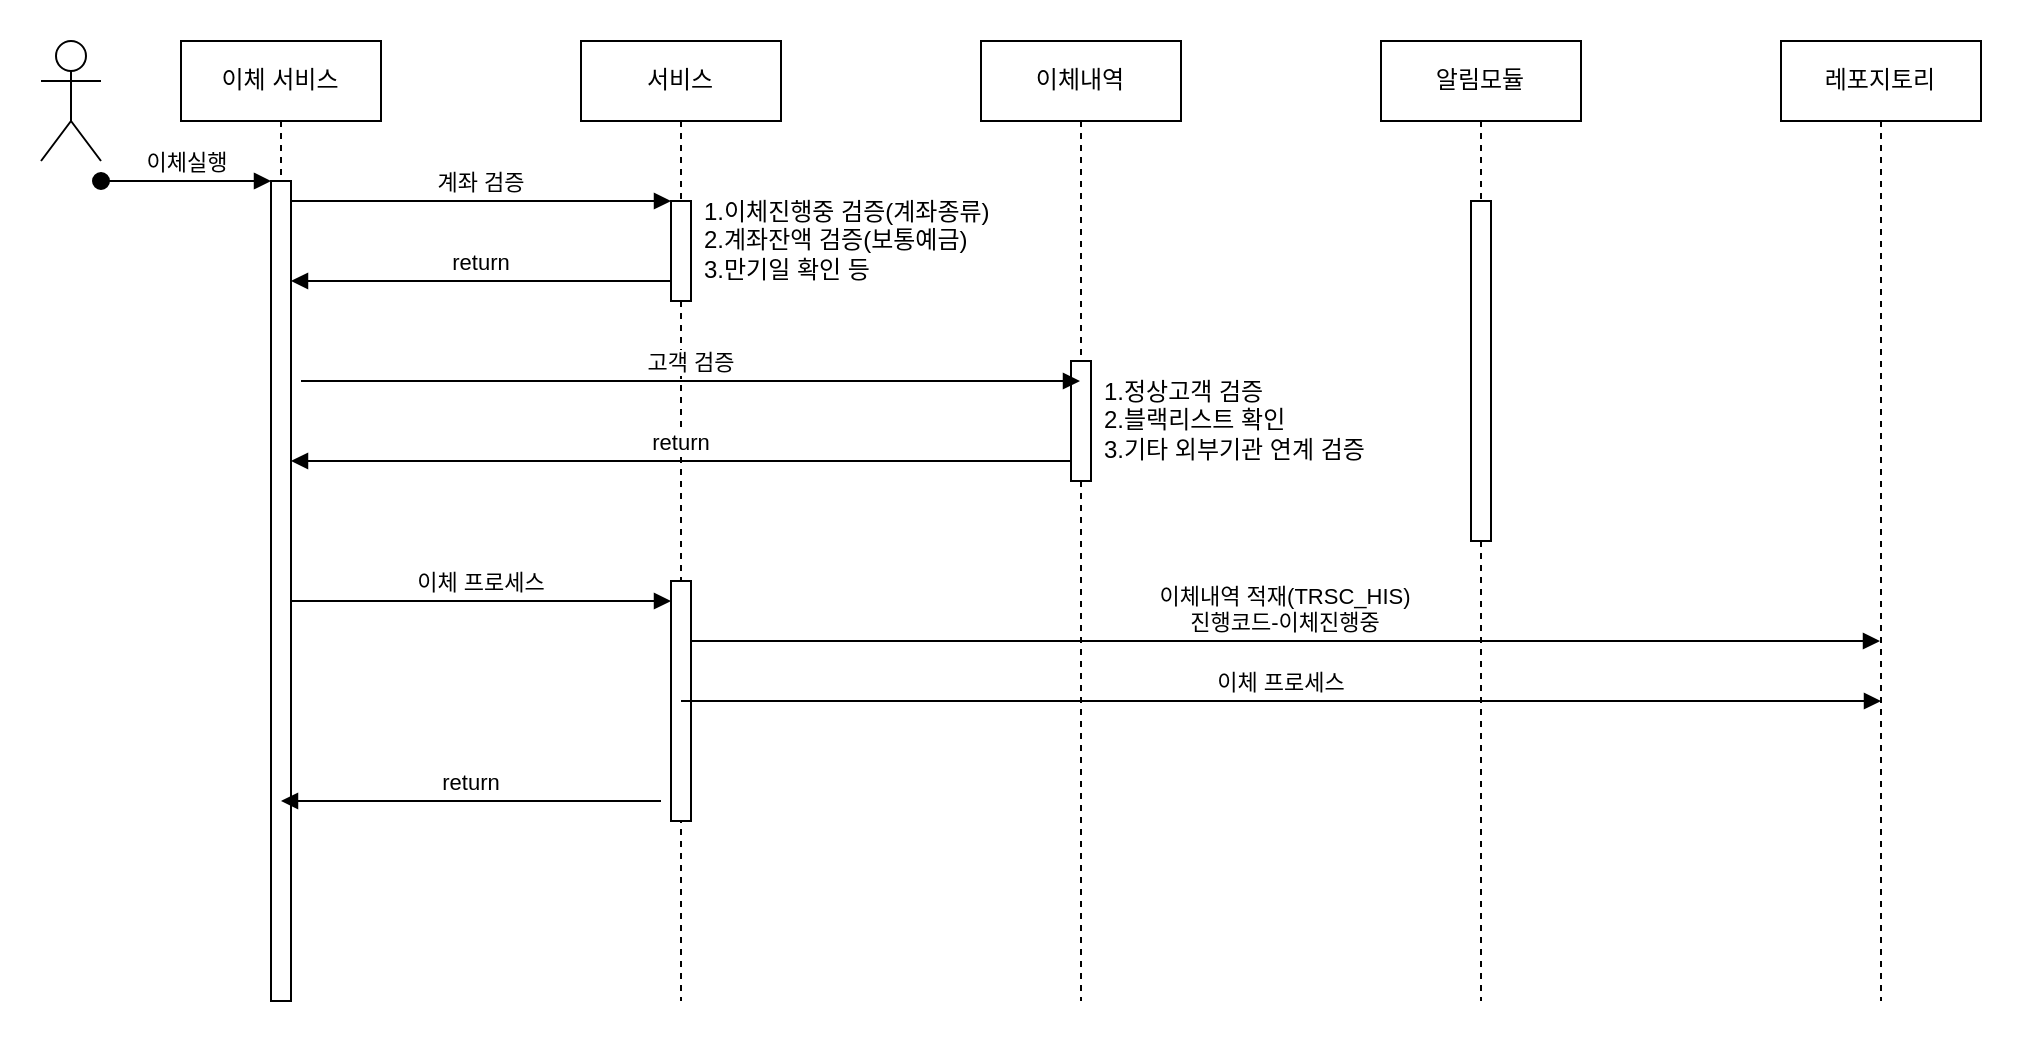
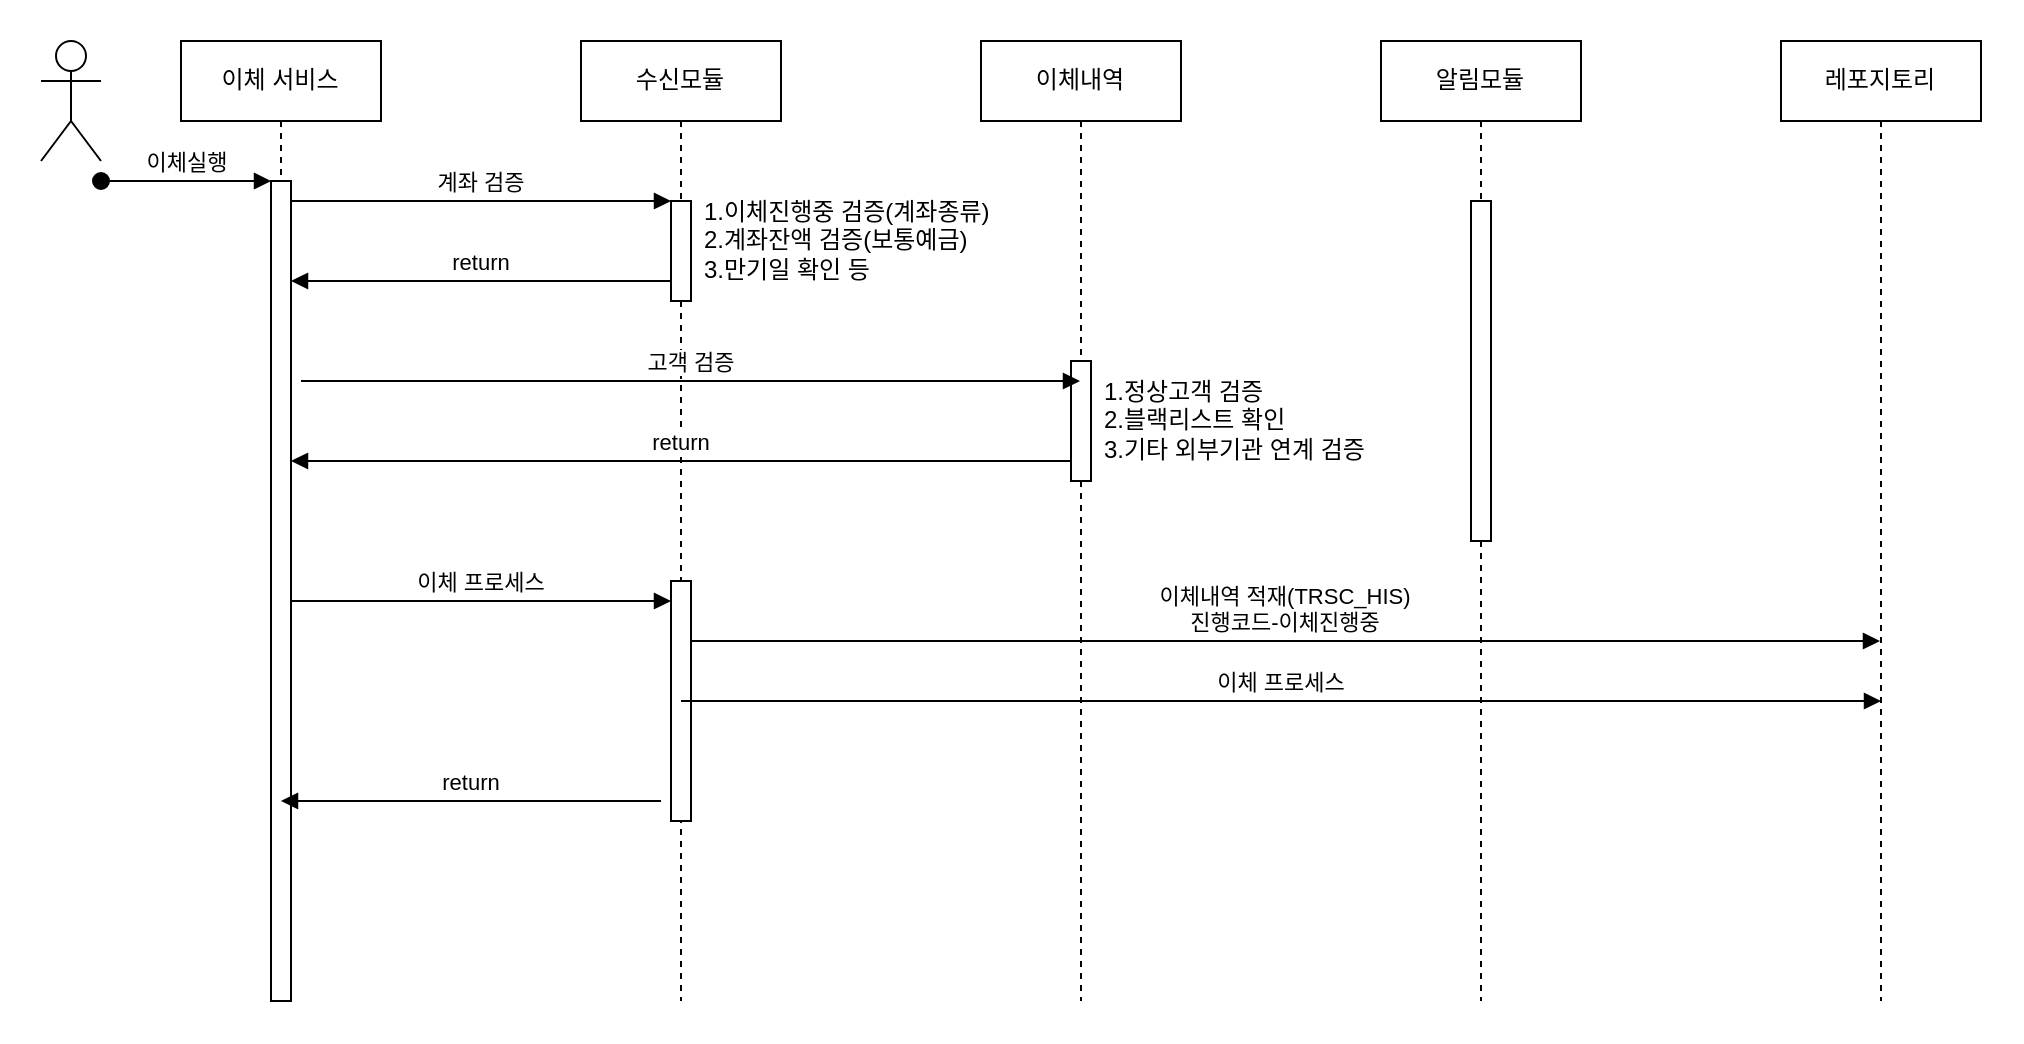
- <mxCell id="5" value="서비스" style="shape=umlLifeline;perimeter=lifelinePerimeter;whiteSpace=wrap;html=1;container=0;dropTarget=0;collapsible=0;recursiveResize=0;outlineConnect=0;portConstraint=eastwest;newEdgeStyle={&quot;edgeStyle&quot;:&quot;elbowEdgeStyle&quot;,&quot;elbow&quot;:&quot;vertical&quot;,&quot;curved&quot;:0,&quot;rounded&quot;:0};" parent="1" vertex="1"><mxGeometry x="290" y="20" width="100" height="480" as="geometry" /></mxCell>
+ <mxCell id="5" value="수신모듈" style="shape=umlLifeline;perimeter=lifelinePerimeter;whiteSpace=wrap;html=1;container=0;dropTarget=0;collapsible=0;recursiveResize=0;outlineConnect=0;portConstraint=eastwest;newEdgeStyle={&quot;edgeStyle&quot;:&quot;elbowEdgeStyle&quot;,&quot;elbow&quot;:&quot;vertical&quot;,&quot;curved&quot;:0,&quot;rounded&quot;:0};" parent="1" vertex="1"><mxGeometry x="290" y="20" width="100" height="480" as="geometry" /></mxCell>
